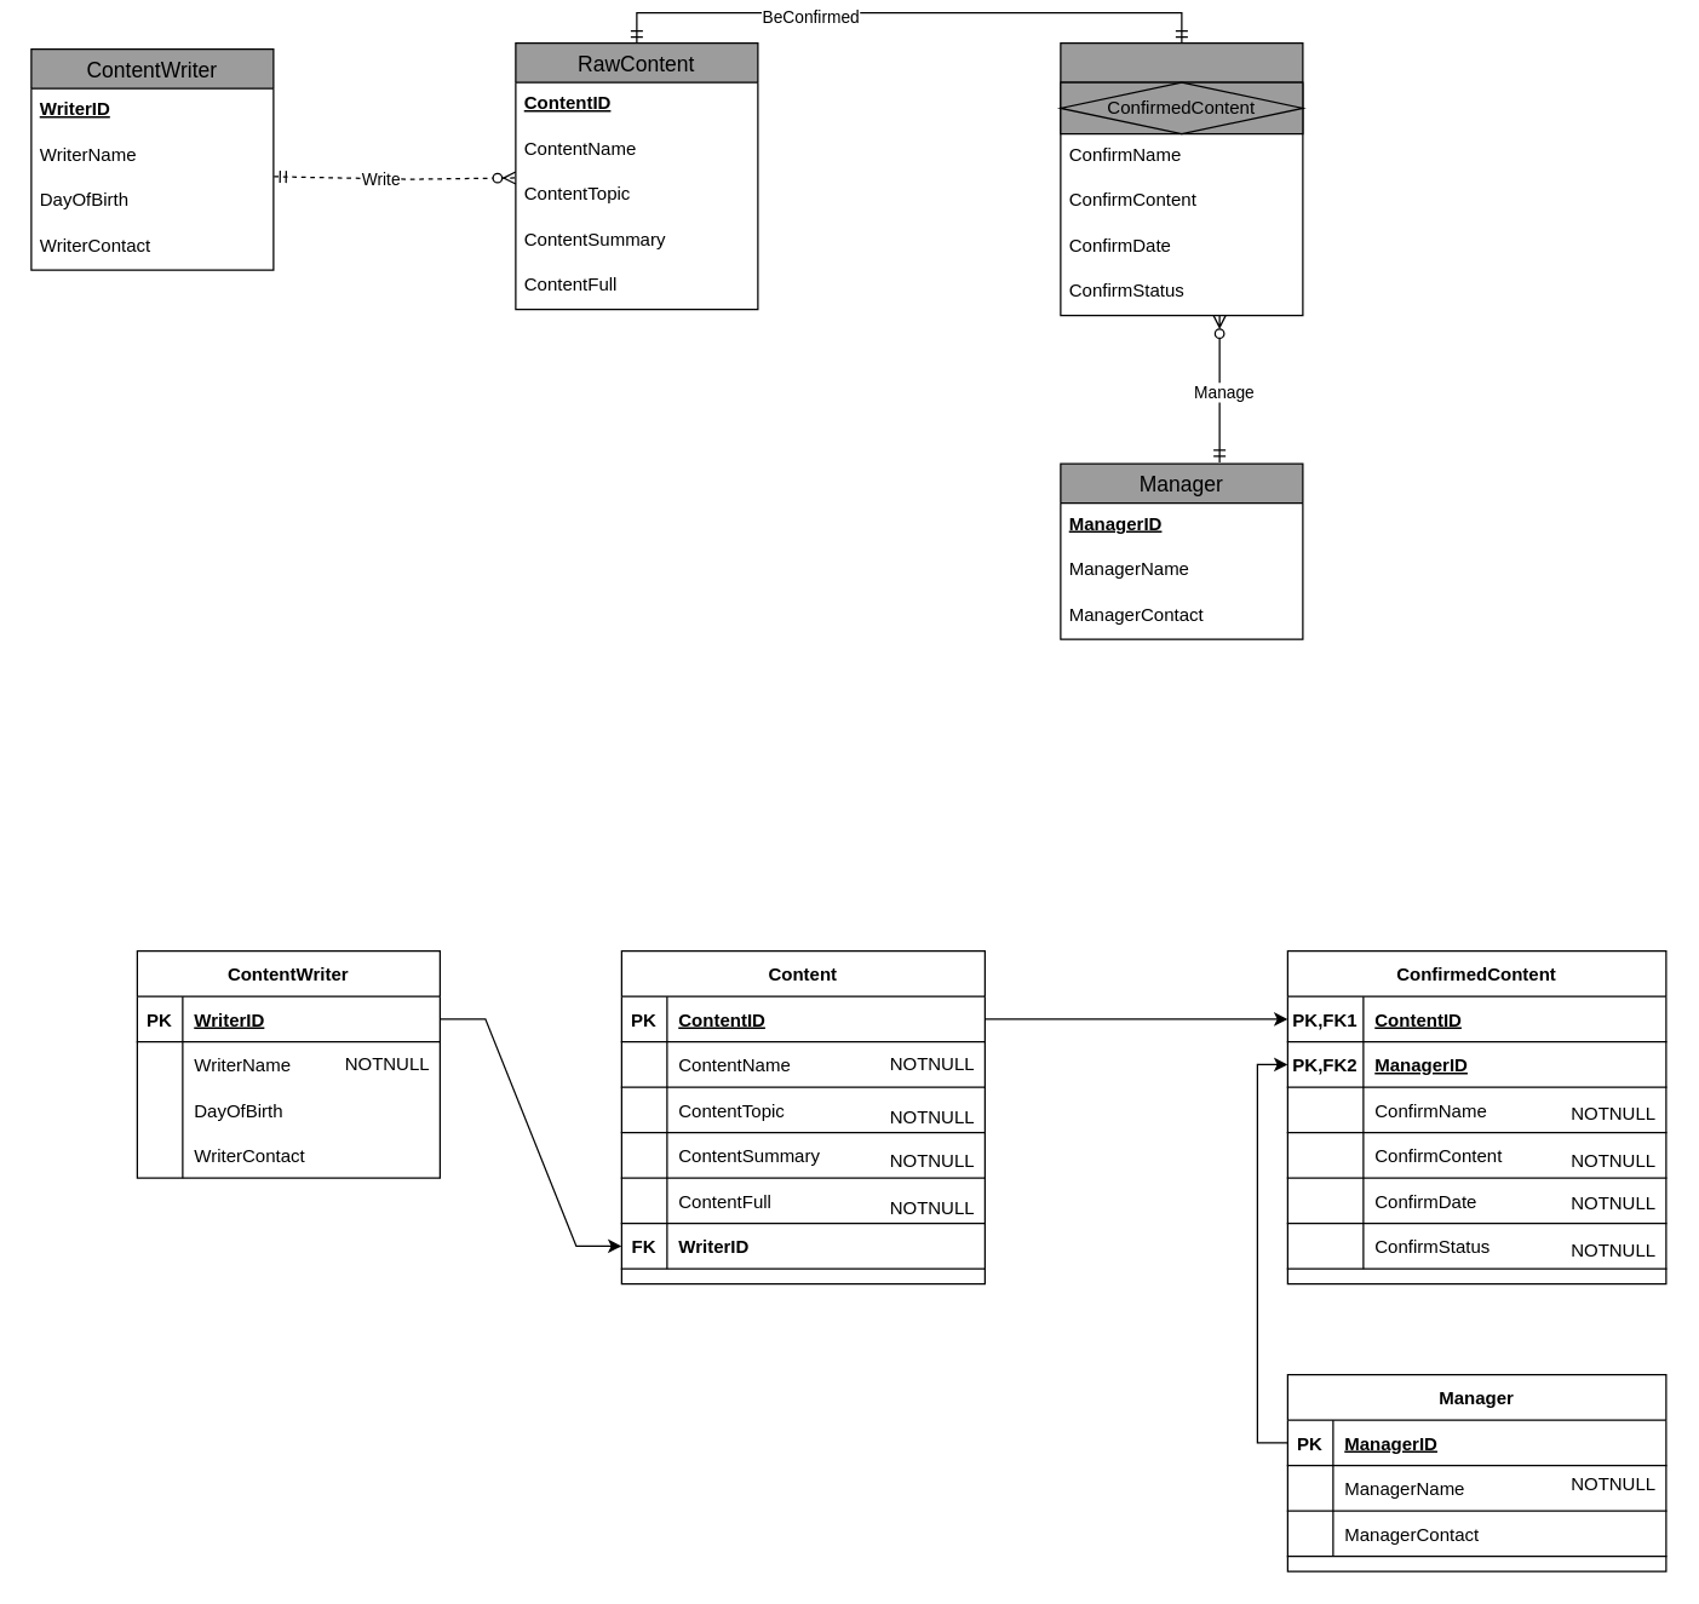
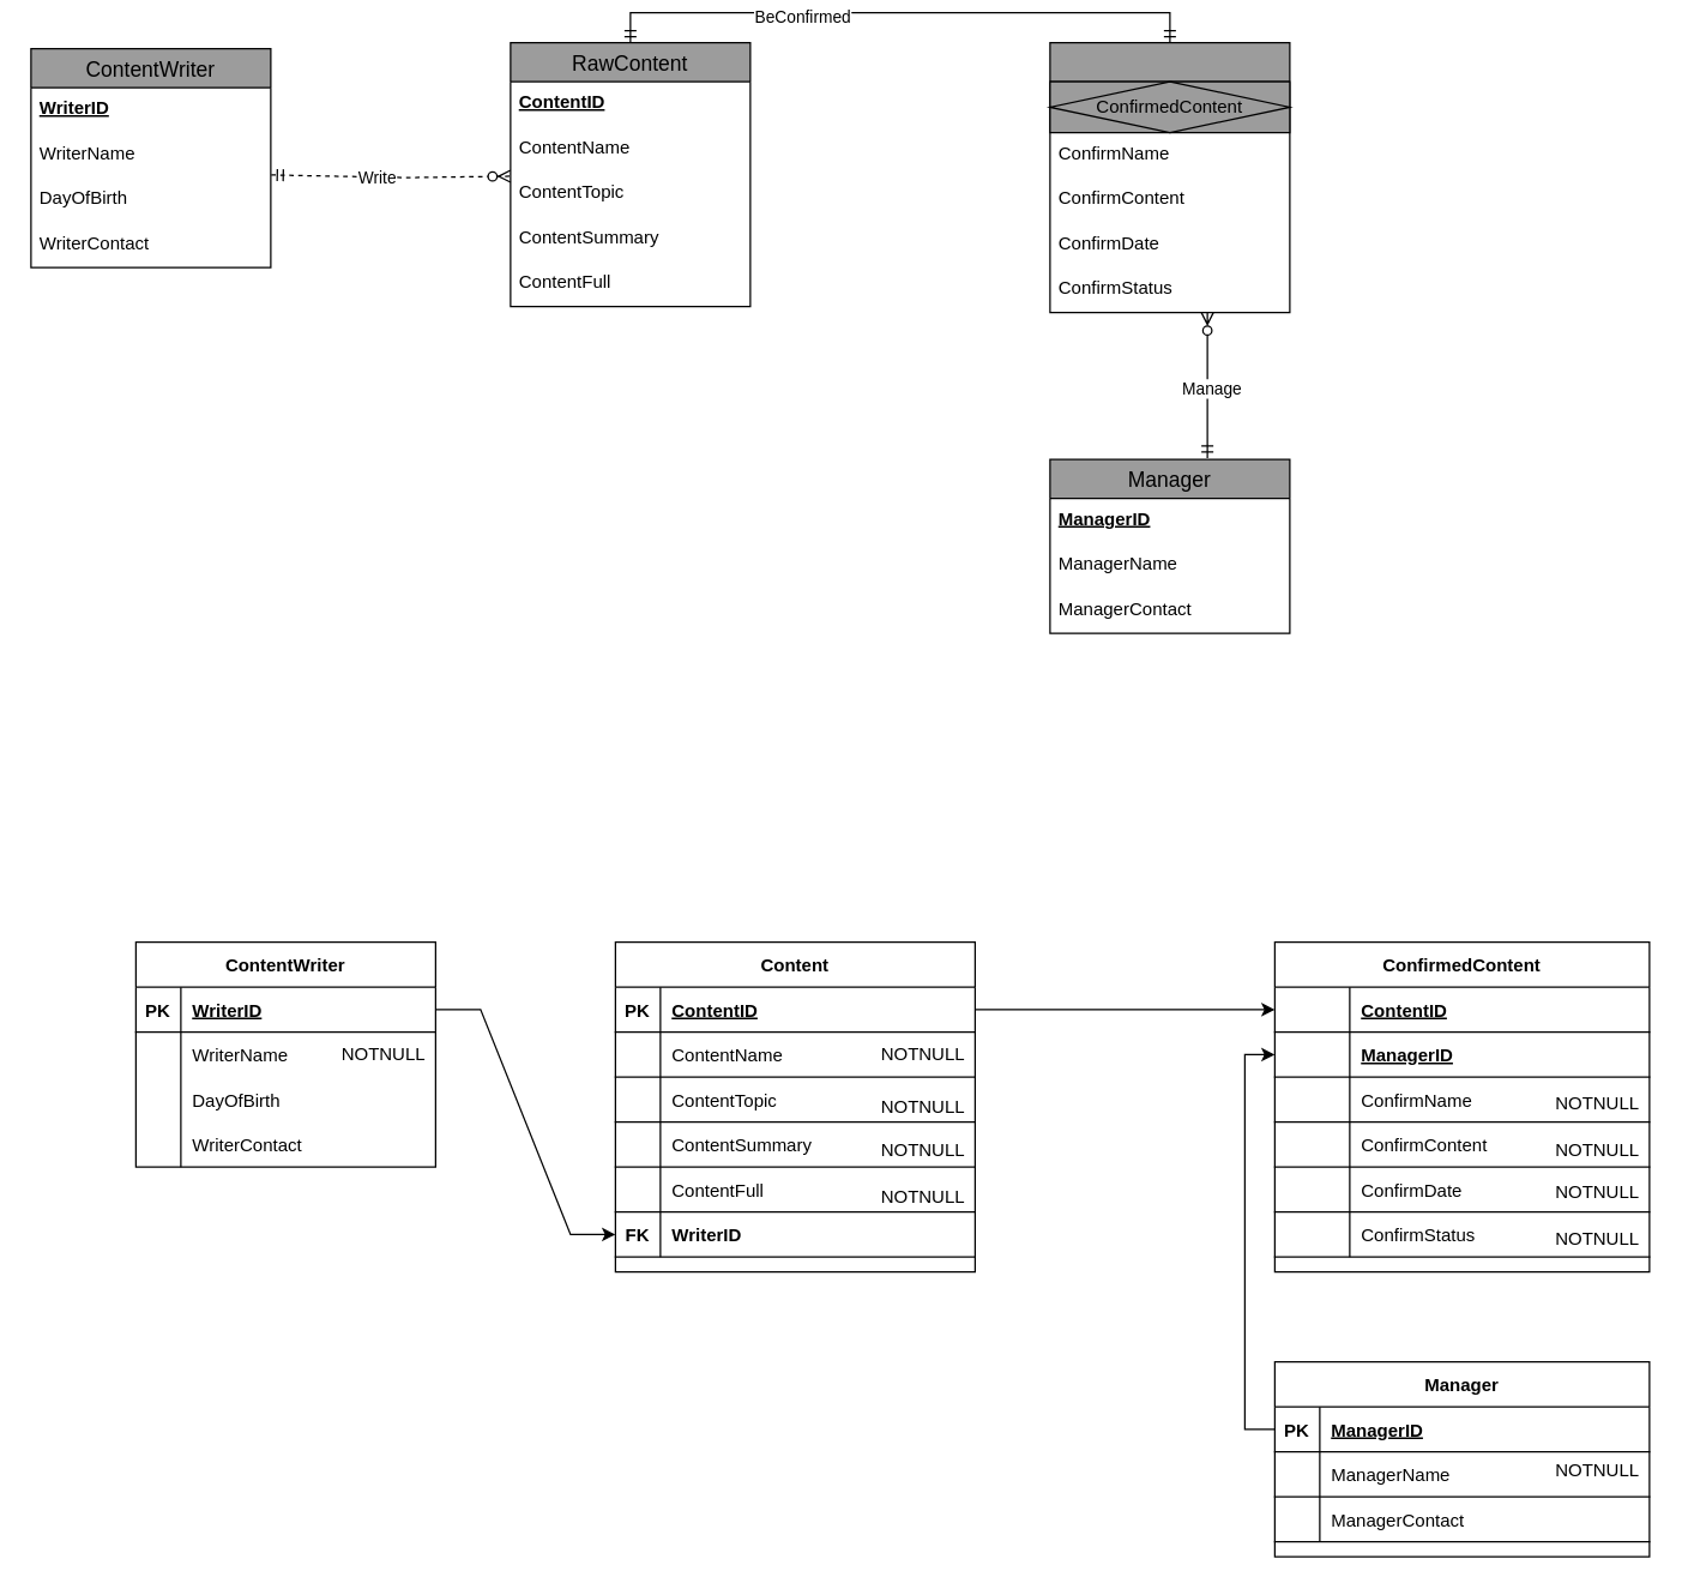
- <mxCell id="49" value="PK,FK1" style="shape=partialRectangle;overflow=hidden;connectable=0;fillColor=none;top=0;left=0;bottom=0;right=0;fontStyle=1;" vertex="1" parent="48"><mxGeometry width="50" height="30" as="geometry"><mxRectangle width="50" height="30" as="alternateBounds" /></mxGeometry></mxCell>
- <mxCell id="52" value="PK,FK2" style="shape=partialRectangle;overflow=hidden;connectable=0;fillColor=none;top=0;left=0;bottom=0;right=0;fontStyle=1;" vertex="1" parent="51"><mxGeometry width="50" height="30" as="geometry"><mxRectangle width="50" height="30" as="alternateBounds" /></mxGeometry></mxCell>
